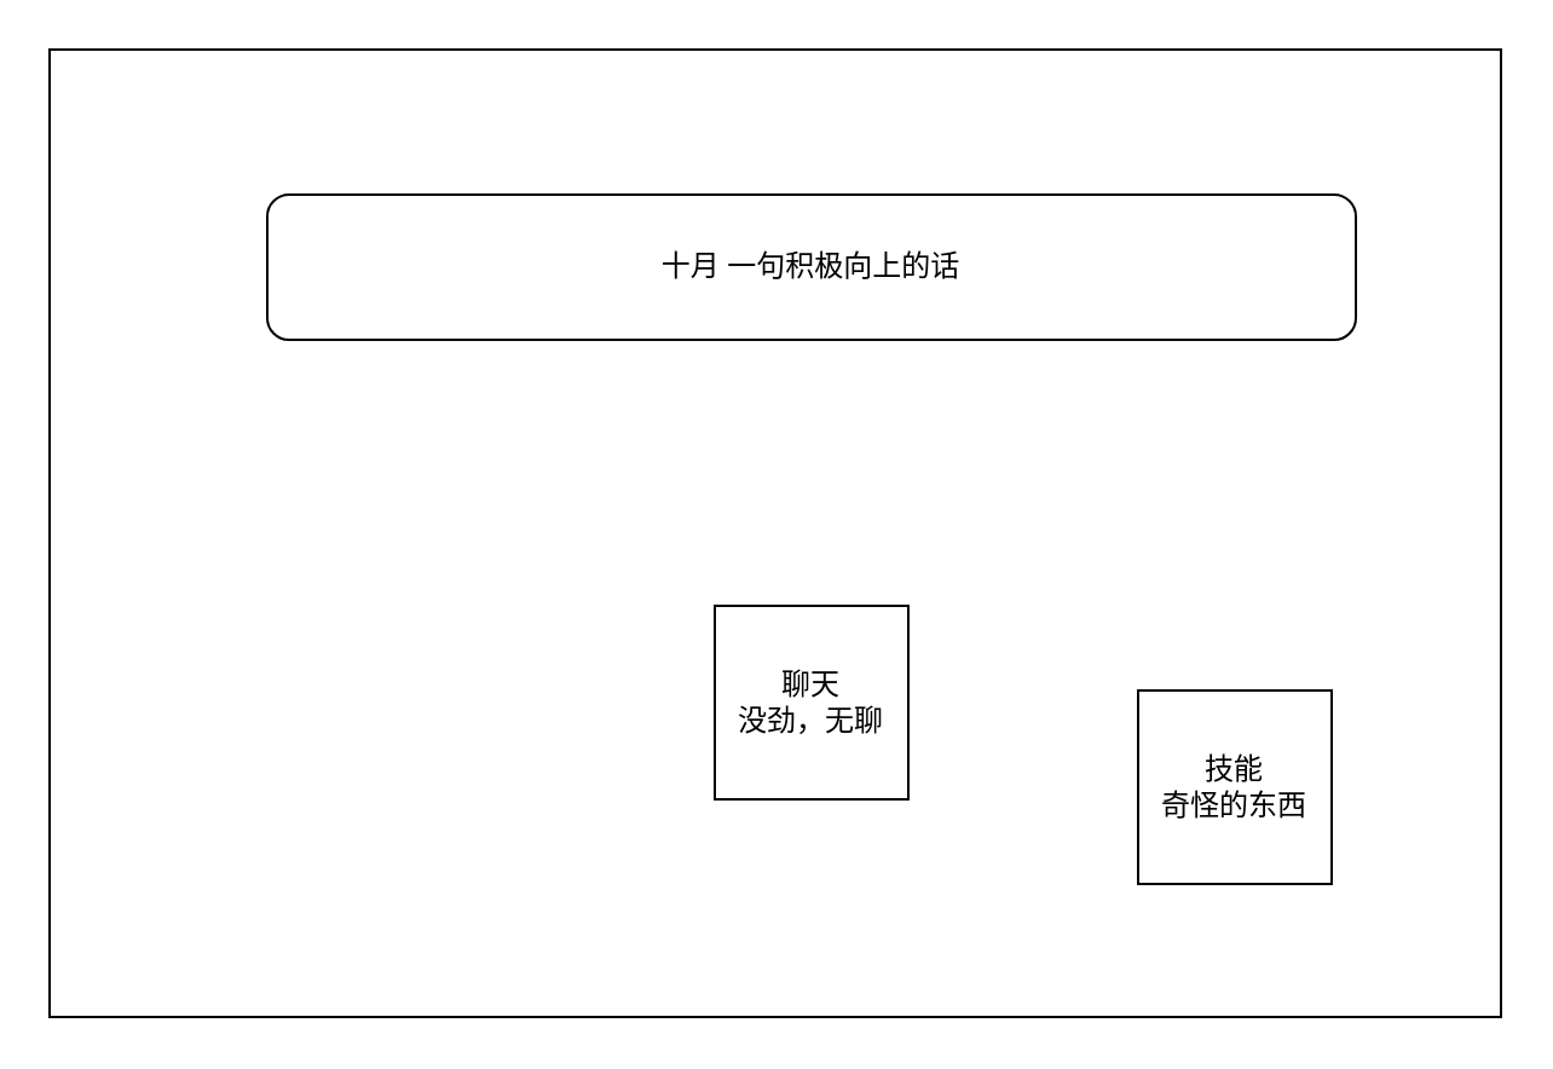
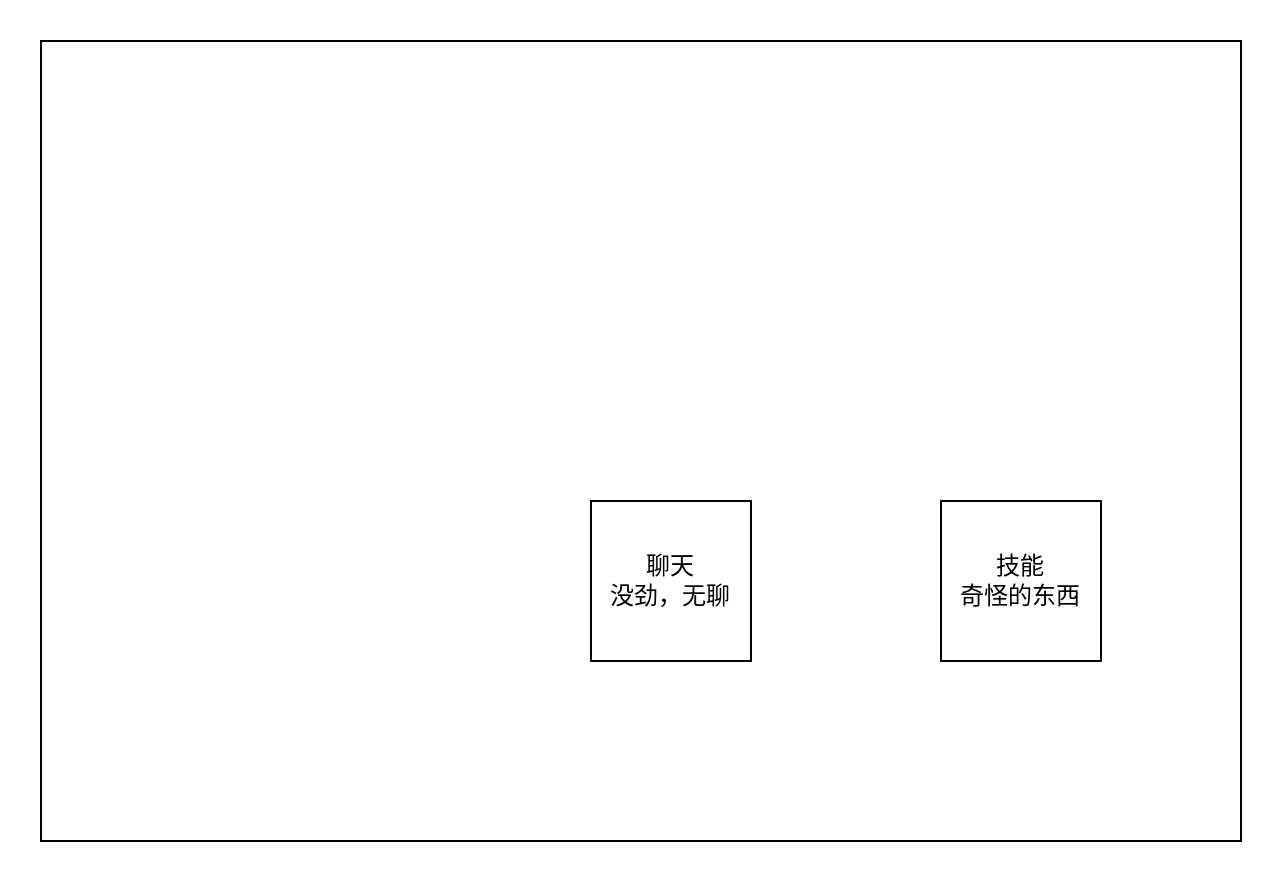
- <mxCell id="3" value="十月 一句积极向上的话" style="rounded=1;whiteSpace=wrap;html=1;" vertex="1" parent="1"><mxGeometry x="110" y="80" width="450" height="60" as="geometry" /></mxCell>
- <mxCell id="5" value="技能&lt;br&gt;奇怪的东西" style="whiteSpace=wrap;html=1;aspect=fixed;" vertex="1" parent="1"><mxGeometry x="470" y="285" width="80" height="80" as="geometry" /></mxCell>
+ <mxCell id="5" value="技能&lt;br&gt;奇怪的东西" style="whiteSpace=wrap;html=1;aspect=fixed;" vertex="1" parent="1"><mxGeometry x="470" y="250" width="80" height="80" as="geometry" /></mxCell>
